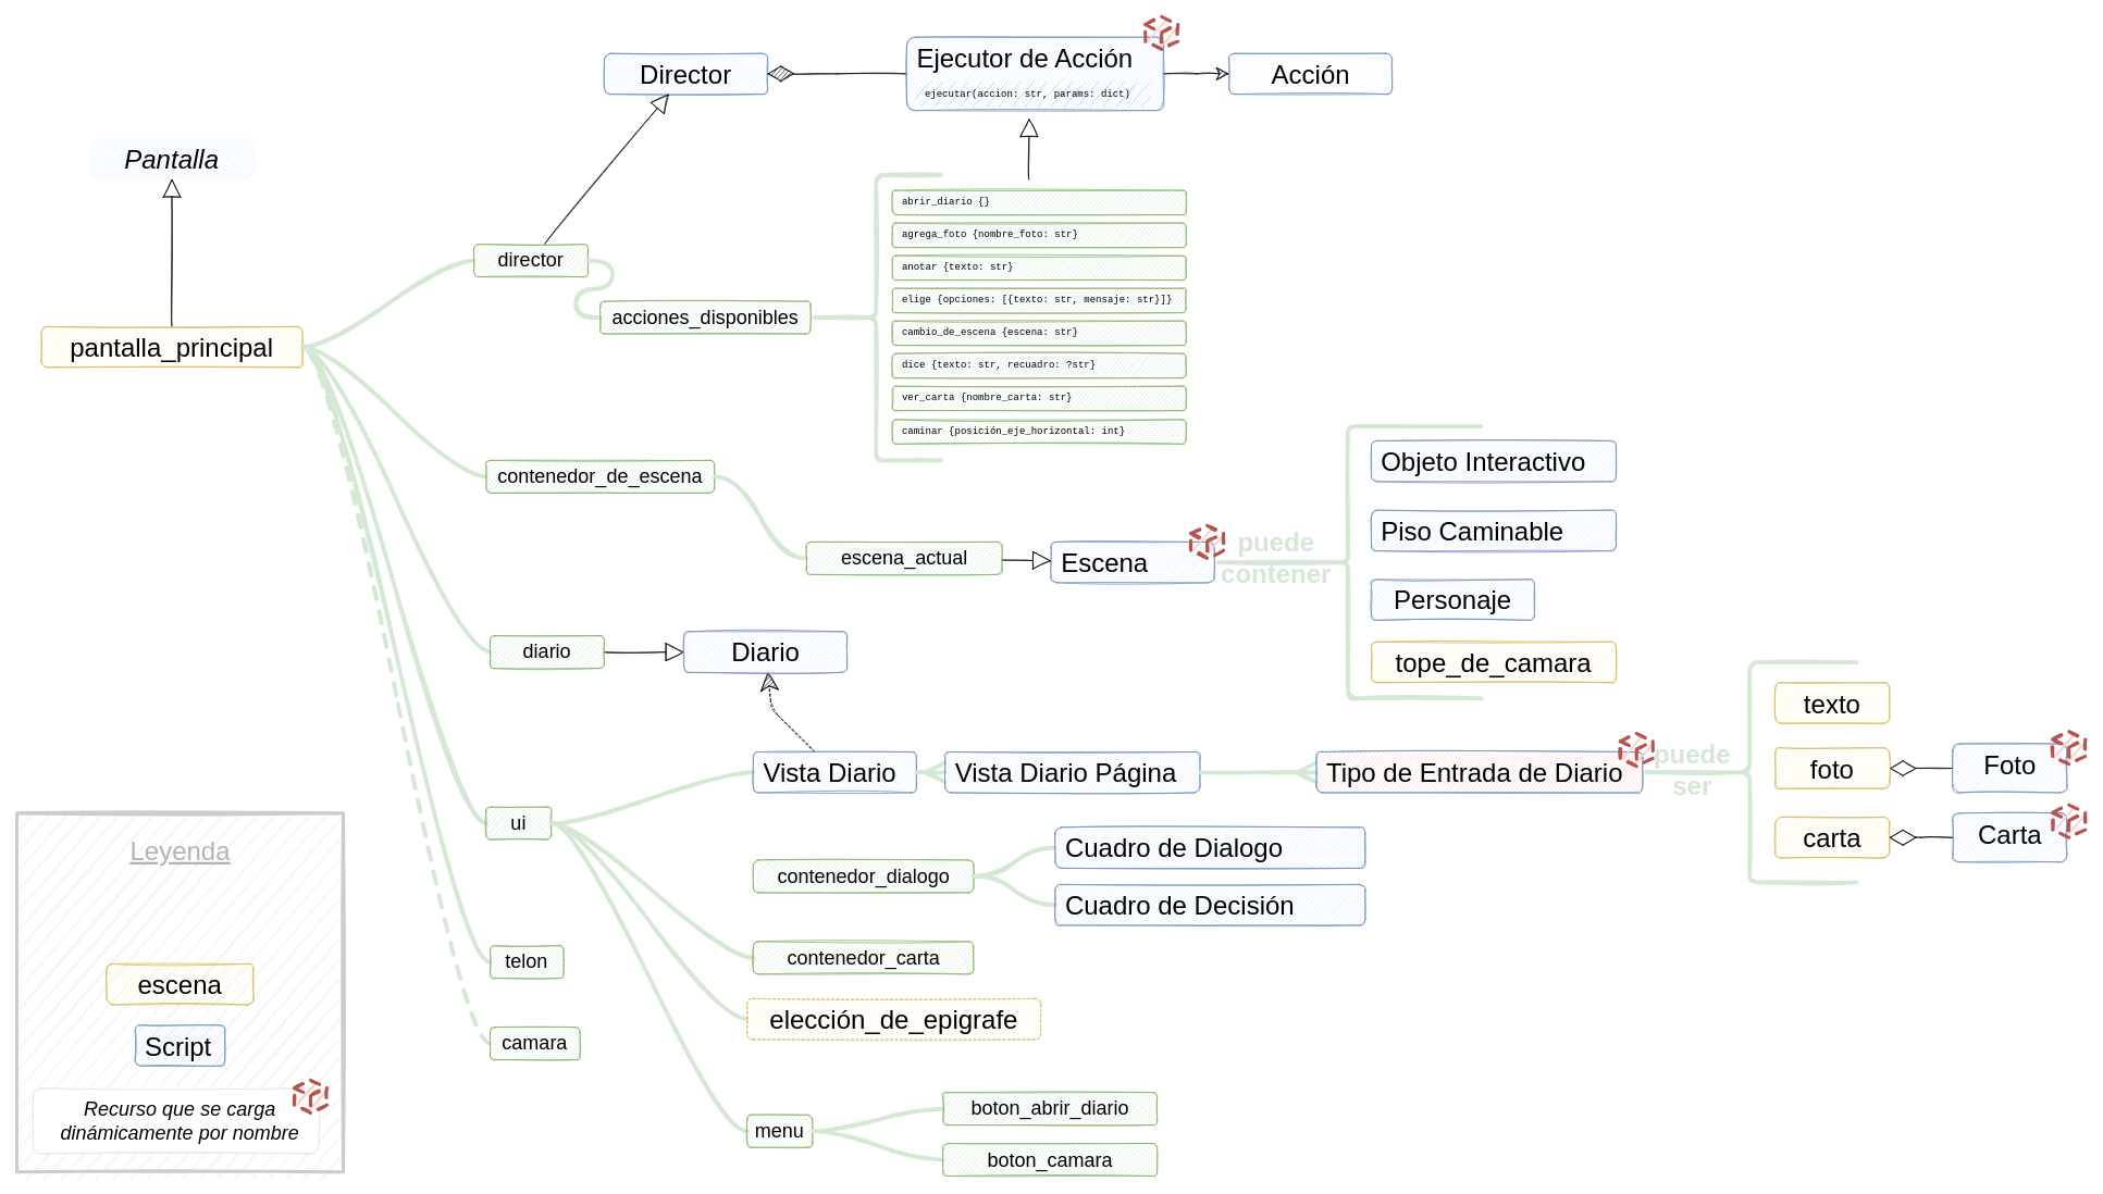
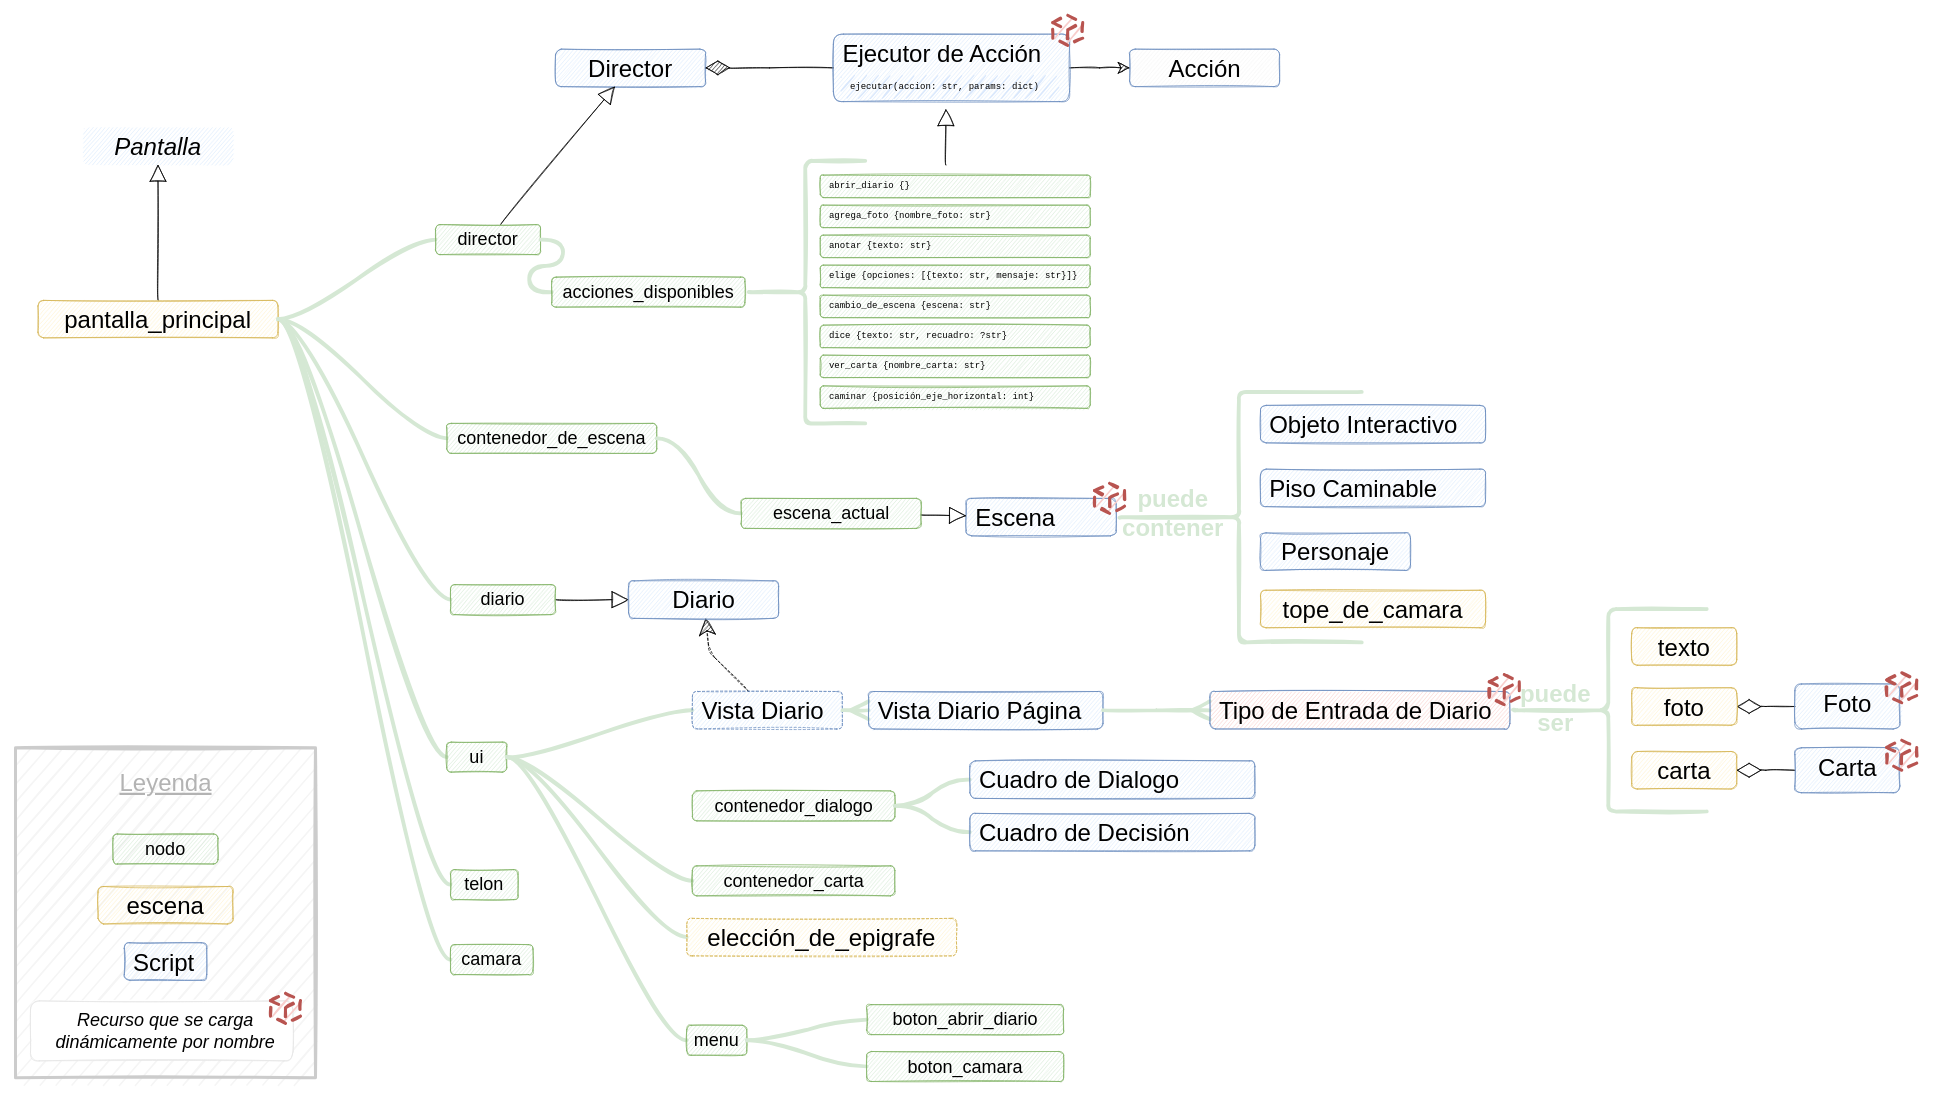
- <mxCell id="35" value="Vista Diario" style="whiteSpace=wrap;html=1;fillColor=#dae8fc;strokeColor=#6c8ebf;fontSize=32;align=left;verticalAlign=top;spacingLeft=10;rounded=1;sketch=1;" vertex="1" parent="1"><mxGeometry x="922.5" y="921.5" width="200" height="50" as="geometry" /></mxCell>
+ <mxCell id="35" value="Vista Diario" style="whiteSpace=wrap;html=1;fillColor=#dae8fc;strokeColor=#6c8ebf;fontSize=32;align=left;verticalAlign=top;spacingLeft=10;rounded=1;sketch=1;dashed=1;" vertex="1" parent="1"><mxGeometry x="922.5" y="921.5" width="200" height="50" as="geometry" /></mxCell>
+ <mxCell id="88" value="nodo" style="whiteSpace=wrap;html=1;fontFamily=Helvetica;fontSize=24;fillColor=#d5e8d4;align=center;strokeColor=#82b366;rounded=1;sketch=1;" vertex="1" parent="86"><mxGeometry x="130" y="115" width="140" height="40" as="geometry" /></mxCell>
- <mxCell id="46" style="edgeStyle=entityRelationEdgeStyle;orthogonalLoop=1;jettySize=auto;html=1;fontSize=24;endArrow=none;endFill=0;endSize=30;strokeWidth=5;fillColor=#d5e8d4;strokeColor=#D5E8D4;curved=1;sketch=1;dashed=1;" edge="1" parent="1" source="47" target="21"><mxGeometry relative="1" as="geometry" /></mxCell>
+ <mxCell id="46" style="edgeStyle=entityRelationEdgeStyle;orthogonalLoop=1;jettySize=auto;html=1;fontSize=24;endArrow=none;endFill=0;endSize=30;strokeWidth=5;fillColor=#d5e8d4;strokeColor=#D5E8D4;curved=1;sketch=1;" edge="1" parent="1" source="47" target="21"><mxGeometry relative="1" as="geometry" /></mxCell>
